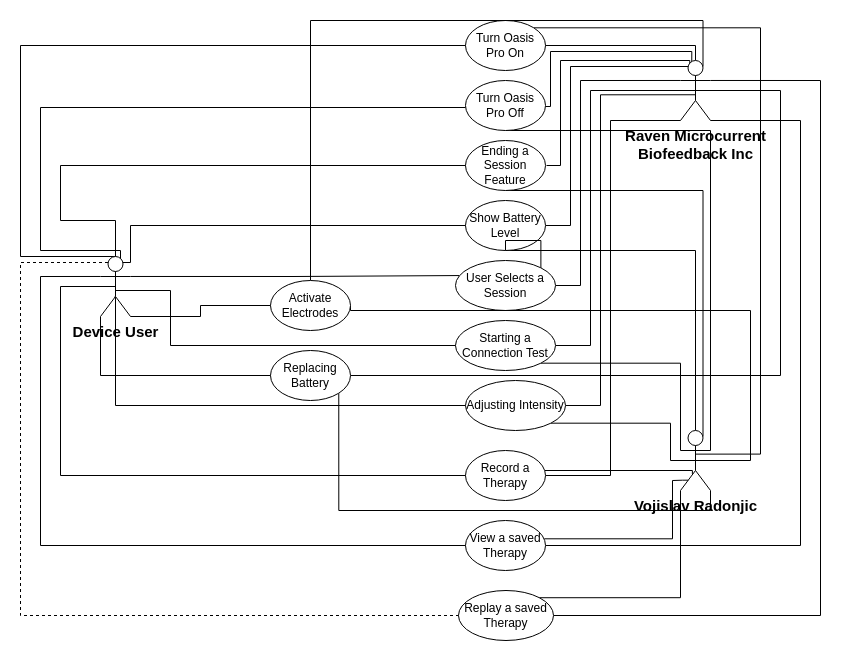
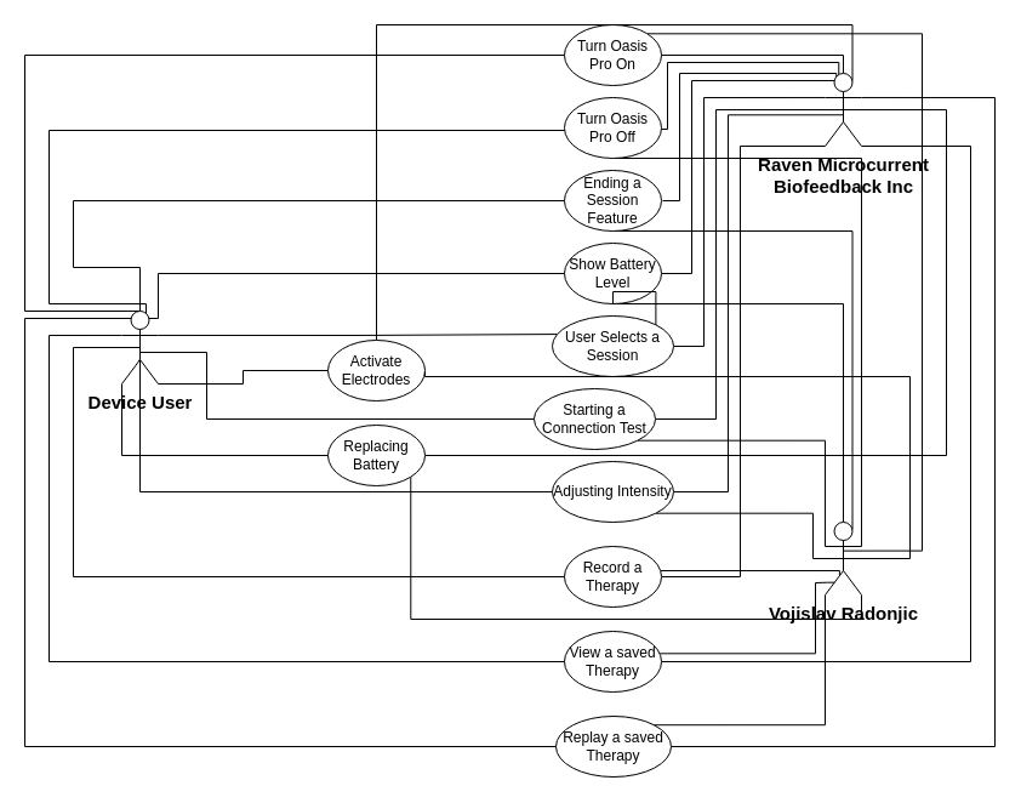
- <mxCell id="18" value="Starting a Connection Test" style="ellipse;whiteSpace=wrap;html=1;" vertex="1" parent="1"><mxGeometry x="455" y="320" width="100" height="50" as="geometry" /></mxCell>
+ <mxCell id="18" value="Starting a Connection Test" style="ellipse;whiteSpace=wrap;html=1;" vertex="1" parent="1"><mxGeometry x="440" y="320" width="100" height="50" as="geometry" /></mxCell>
- <mxCell id="21" value="Adjusting Intensity" style="ellipse;whiteSpace=wrap;html=1;" vertex="1" parent="1"><mxGeometry x="465" y="380" width="100" height="50" as="geometry" /></mxCell>
+ <mxCell id="21" value="Adjusting Intensity" style="ellipse;whiteSpace=wrap;html=1;" vertex="1" parent="1"><mxGeometry x="455" y="380" width="100" height="50" as="geometry" /></mxCell>
- <mxCell id="45" style="edgeStyle=orthogonalEdgeStyle;rounded=0;orthogonalLoop=1;jettySize=auto;html=1;exitX=0.25;exitY=0.1;exitDx=0;exitDy=0;exitPerimeter=0;entryX=0;entryY=0.5;entryDx=0;entryDy=0;fontSize=15;endArrow=none;endFill=0;dashed=1;" edge="1" parent="1" source="47" target="34"><mxGeometry relative="1" as="geometry"><Array as="points"><mxPoint x="20" y="262" /><mxPoint x="20" y="615" /></Array></mxGeometry></mxCell>
+ <mxCell id="45" style="edgeStyle=orthogonalEdgeStyle;rounded=0;orthogonalLoop=1;jettySize=auto;html=1;exitX=0.25;exitY=0.1;exitDx=0;exitDy=0;exitPerimeter=0;entryX=0;entryY=0.5;entryDx=0;entryDy=0;fontSize=15;endArrow=none;endFill=0;" edge="1" parent="1" source="47" target="34"><mxGeometry relative="1" as="geometry"><Array as="points"><mxPoint x="20" y="262" /><mxPoint x="20" y="615" /></Array></mxGeometry></mxCell>
